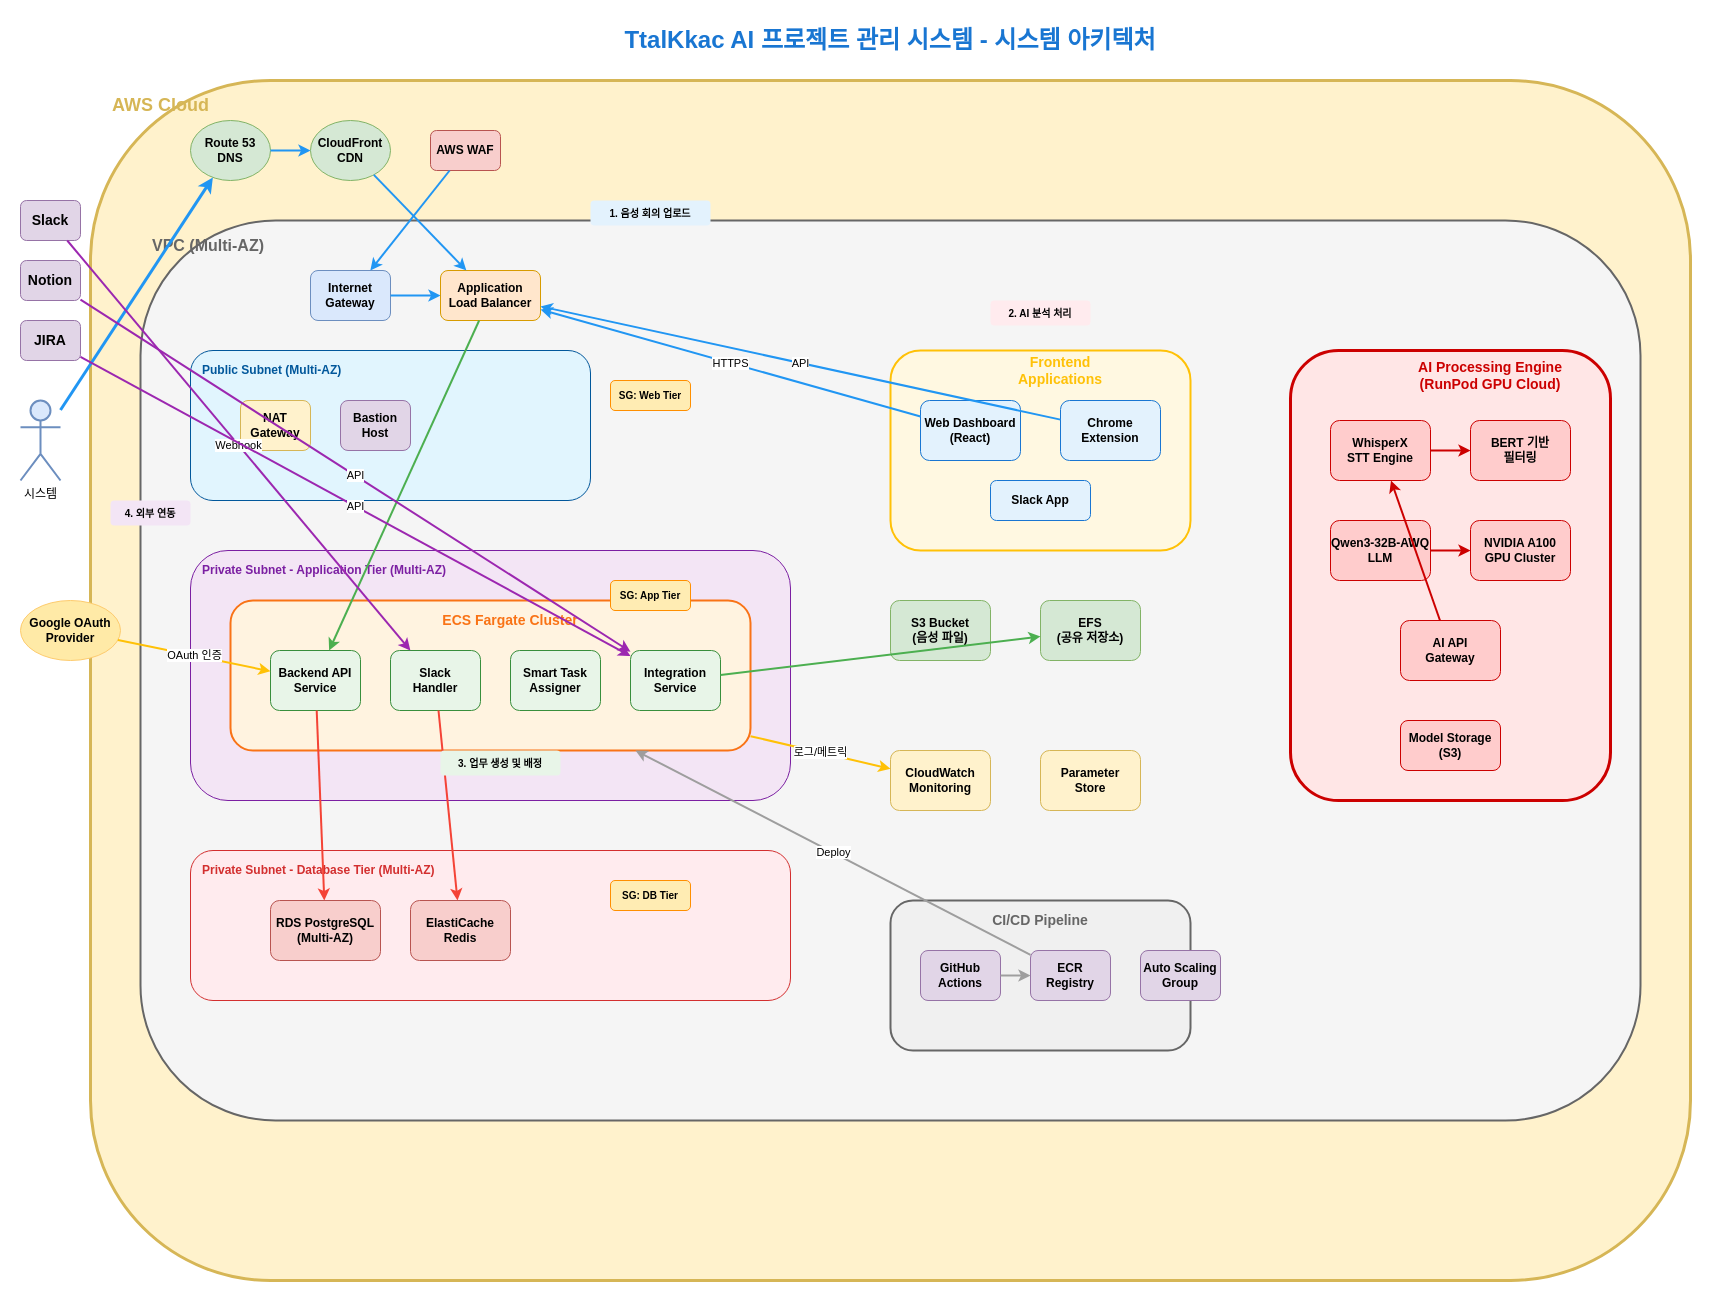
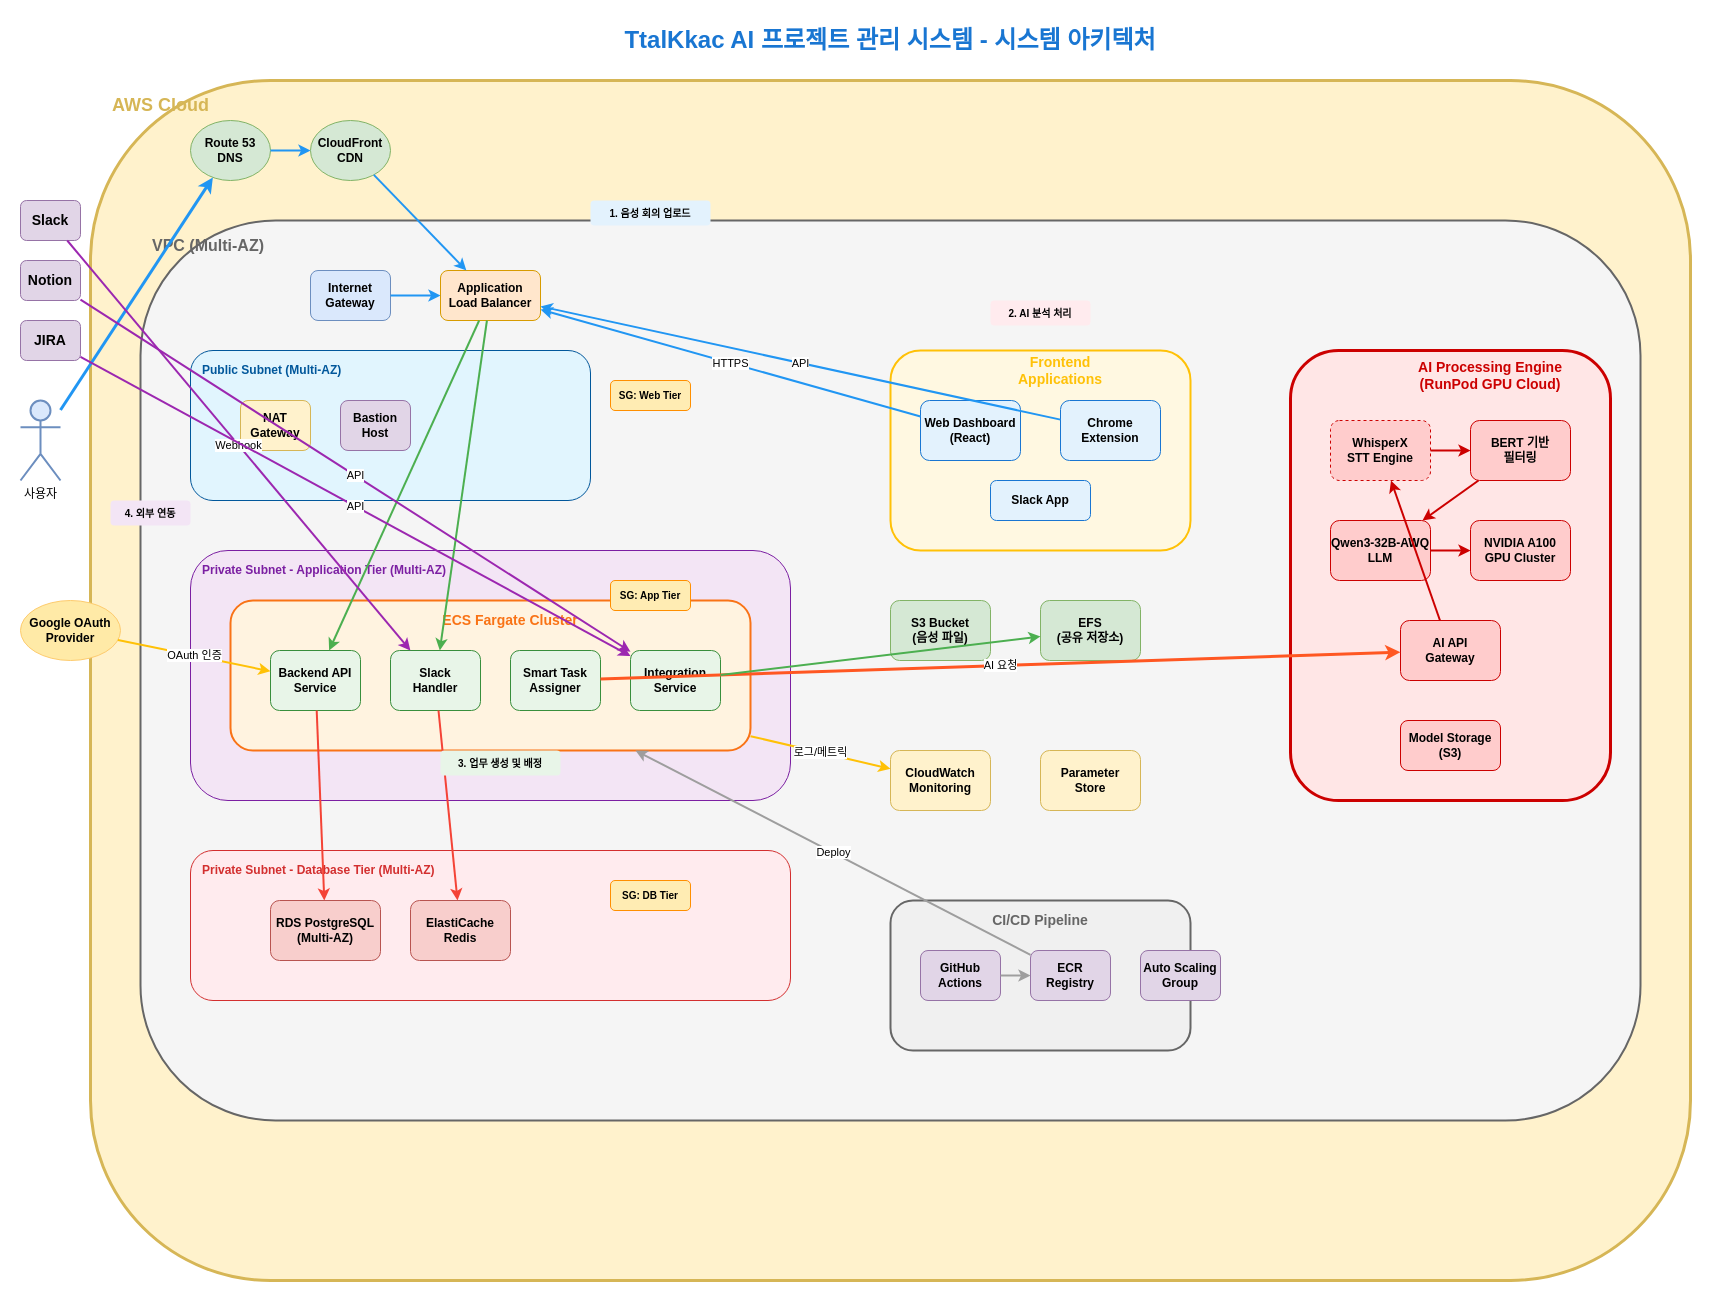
- <mxCell id="11" value="AWS WAF" style="rounded=1;whiteSpace=wrap;html=1;fillColor=#f8cecc;strokeColor=#b85450;fontSize=12;fontStyle=1;" parent="1" vertex="1"><mxGeometry x="430" y="130" width="70" height="40" as="geometry" /></mxCell>
- <mxCell id="58" value="" style="endArrow=classic;html=1;strokeColor=#2196F3;strokeWidth=2;" parent="1" source="11" target="14" edge="1"><mxGeometry relative="1" as="geometry" /></mxCell>
- <mxCell id="41" value="WhisperX&#10;STT Engine" style="rounded=1;whiteSpace=wrap;html=1;fillColor=#ffcccc;strokeColor=#cc0000;fontSize=12;fontStyle=1;" parent="1" vertex="1"><mxGeometry x="1330" y="420" width="100" height="60" as="geometry" /></mxCell>
+ <mxCell id="41" value="WhisperX&#10;STT Engine" style="rounded=1;whiteSpace=wrap;html=1;fillColor=#ffcccc;strokeColor=#cc0000;fontSize=12;fontStyle=1;dashed=1;" parent="1" vertex="1"><mxGeometry x="1330" y="420" width="100" height="60" as="geometry" /></mxCell>
+ <mxCell id="61" value="" style="endArrow=classic;html=1;strokeColor=#4CAF50;strokeWidth=2;" parent="1" source="15" target="25" edge="1"><mxGeometry relative="1" as="geometry" /></mxCell>
- <mxCell id="5" value="시스템" style="shape=umlActor;verticalLabelPosition=bottom;verticalAlign=top;html=1;outlineConnect=0;fillColor=#dae8fc;strokeColor=#6c8ebf;strokeWidth=2;" parent="1" vertex="1"><mxGeometry x="20" y="400" width="40" height="80" as="geometry" /></mxCell>
+ <mxCell id="5" value="사용자" style="shape=umlActor;verticalLabelPosition=bottom;verticalAlign=top;html=1;outlineConnect=0;fillColor=#dae8fc;strokeColor=#6c8ebf;strokeWidth=2;" parent="1" vertex="1"><mxGeometry x="20" y="400" width="40" height="80" as="geometry" /></mxCell>
+ <mxCell id="67" value="" style="endArrow=classic;html=1;strokeColor=#CC0000;strokeWidth=2;" parent="1" source="42" target="43" edge="1"><mxGeometry relative="1" as="geometry" /></mxCell>
+ <mxCell id="64" value="AI 요청" style="endArrow=classic;html=1;strokeColor=#FF5722;strokeWidth=3;" parent="1" source="26" target="45" edge="1"><mxGeometry relative="1" as="geometry" /></mxCell>
